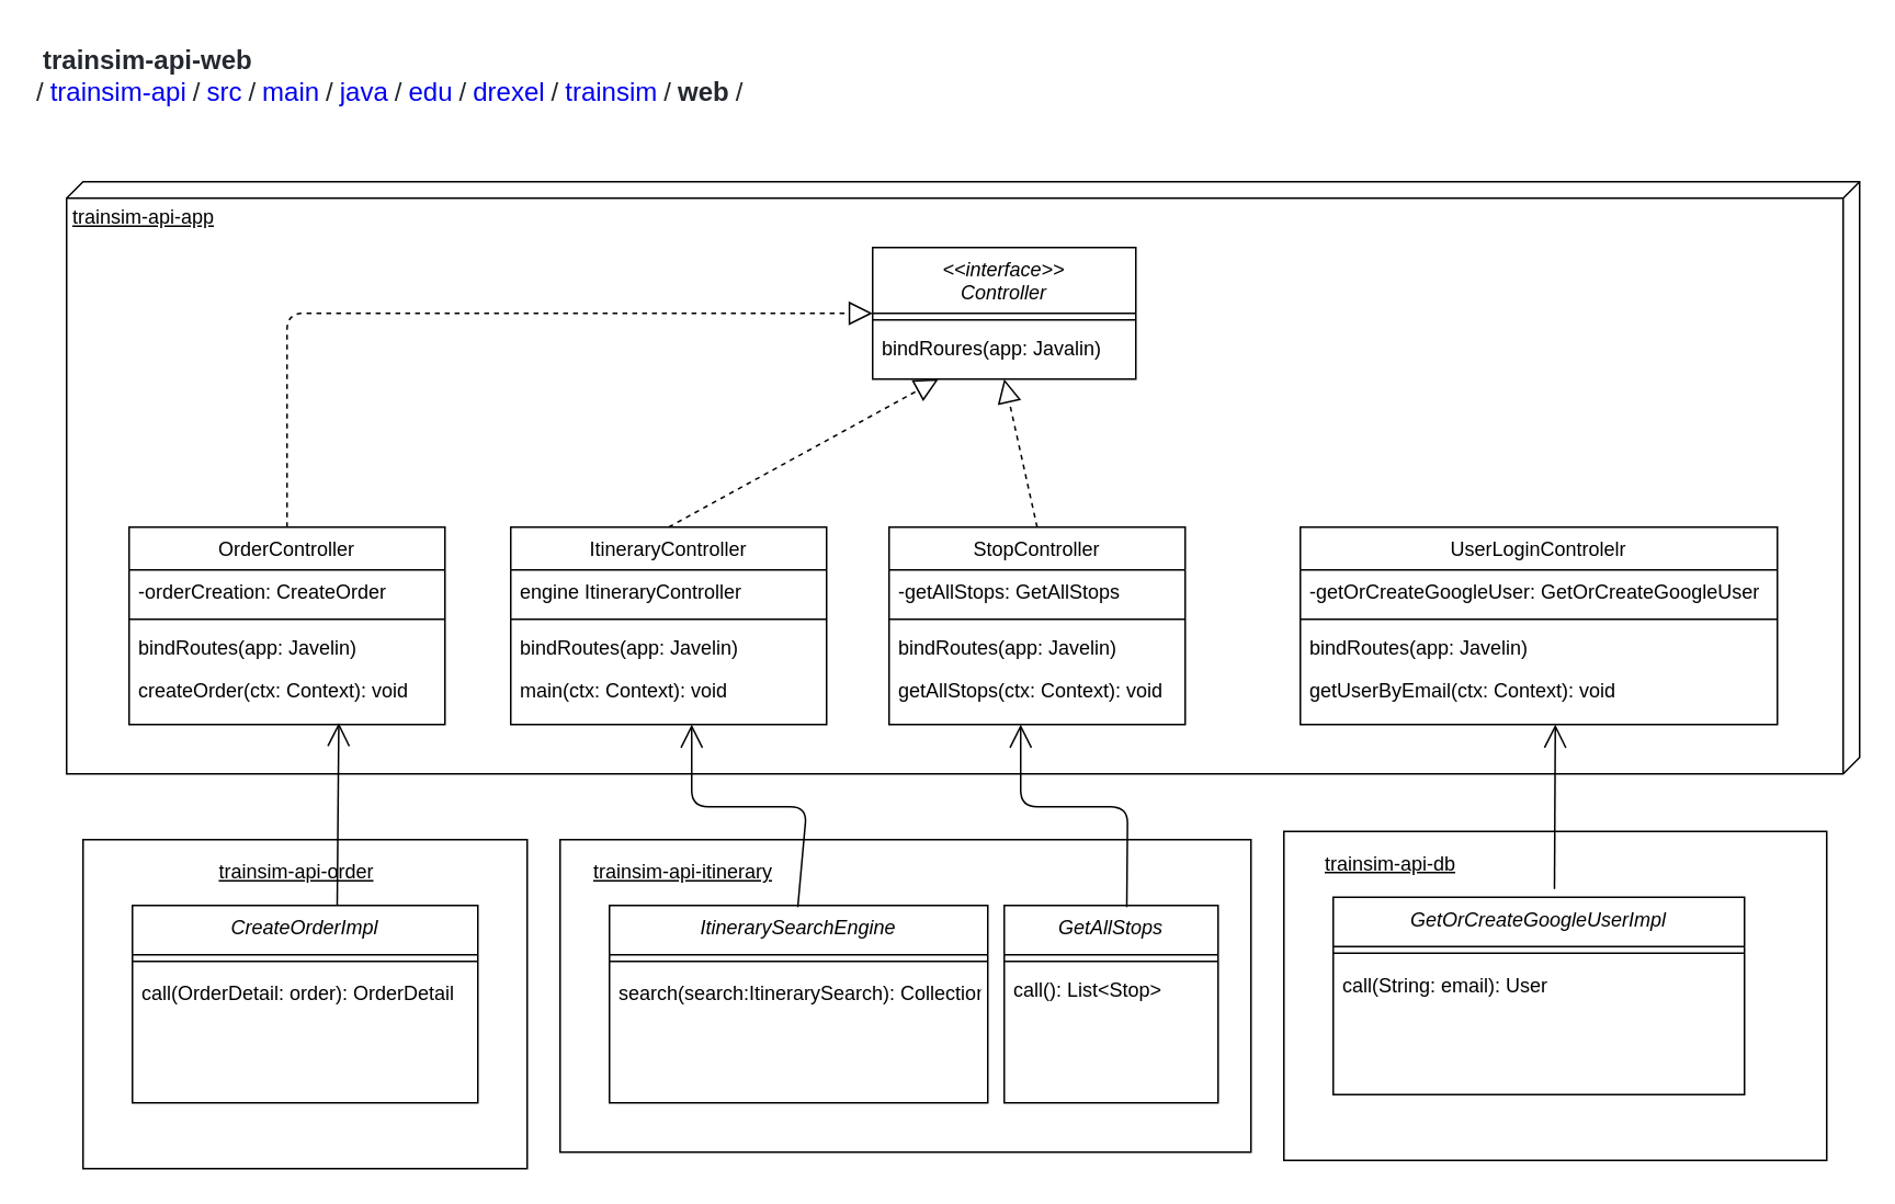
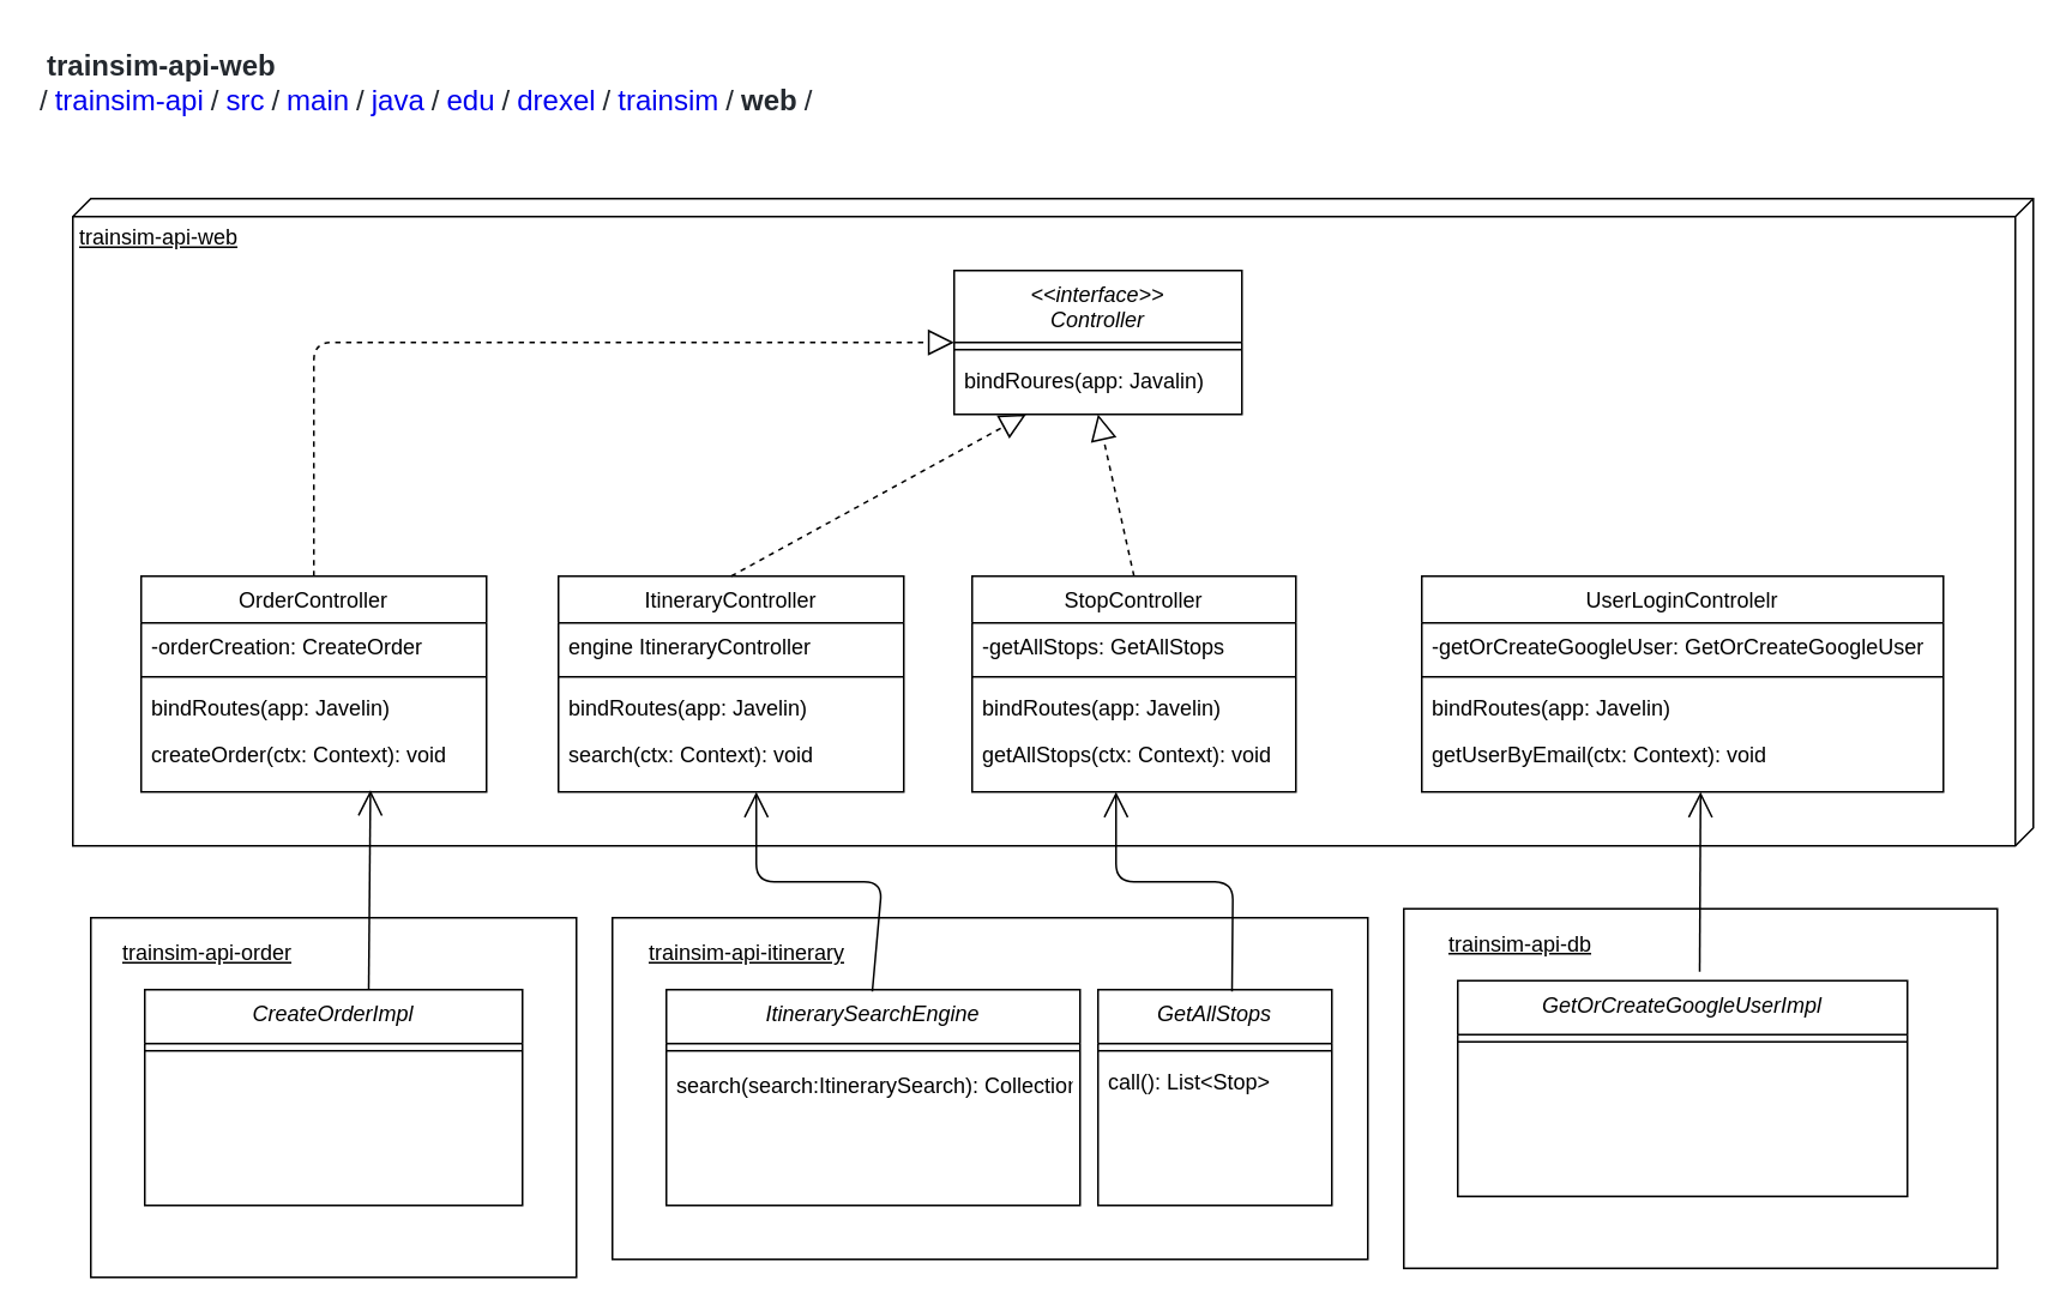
- <mxCell id="2" value="trainsim-api-app" style="verticalAlign=top;align=left;spacingTop=8;spacingLeft=2;spacingRight=12;shape=cube;size=10;direction=south;fontStyle=4;html=1;" parent="1" vertex="1"><mxGeometry x="40" y="110" width="1090" height="360" as="geometry" /></mxCell>
+ <mxCell id="2" value="trainsim-api-web" style="verticalAlign=top;align=left;spacingTop=8;spacingLeft=2;spacingRight=12;shape=cube;size=10;direction=south;fontStyle=4;html=1;" parent="1" vertex="1"><mxGeometry x="40" y="110" width="1090" height="360" as="geometry" /></mxCell>
- <mxCell id="15" value="main(ctx: Context): void" style="text;align=left;verticalAlign=top;spacingLeft=4;spacingRight=4;overflow=hidden;rotatable=0;points=[[0,0.5],[1,0.5]];portConstraint=eastwest;" parent="11" vertex="1"><mxGeometry y="86" width="192" height="26" as="geometry" /></mxCell>
+ <mxCell id="15" value="search(ctx: Context): void" style="text;align=left;verticalAlign=top;spacingLeft=4;spacingRight=4;overflow=hidden;rotatable=0;points=[[0,0.5],[1,0.5]];portConstraint=eastwest;" parent="11" vertex="1"><mxGeometry y="86" width="192" height="26" as="geometry" /></mxCell>
- <mxCell id="33" value="&lt;u&gt;trainsim-api-order&lt;/u&gt;" style="text;html=1;strokeColor=none;fillColor=none;align=center;verticalAlign=middle;whiteSpace=wrap;rounded=0;" vertex="1" parent="1"><mxGeometry x="125" y="520" width="110" height="20" as="geometry" /></mxCell>
+ <mxCell id="33" value="&lt;u&gt;trainsim-api-order&lt;/u&gt;" style="text;html=1;strokeColor=none;fillColor=none;align=center;verticalAlign=middle;whiteSpace=wrap;rounded=0;" vertex="1" parent="1"><mxGeometry x="60" y="520" width="110" height="20" as="geometry" /></mxCell>
- <mxCell id="50" value="call(String: email): User" style="text;align=left;verticalAlign=top;spacingLeft=4;spacingRight=4;overflow=hidden;rotatable=0;points=[[0,0.5],[1,0.5]];portConstraint=eastwest;" vertex="1" parent="1"><mxGeometry x="810" y="585" width="210" height="30" as="geometry" /></mxCell>
- <mxCell id="34" value="call(OrderDetail: order): OrderDetail" style="text;align=left;verticalAlign=top;spacingLeft=4;spacingRight=4;overflow=hidden;rotatable=0;points=[[0,0.5],[1,0.5]];portConstraint=eastwest;" vertex="1" parent="1"><mxGeometry x="80" y="590" width="210" height="30" as="geometry" /></mxCell>
